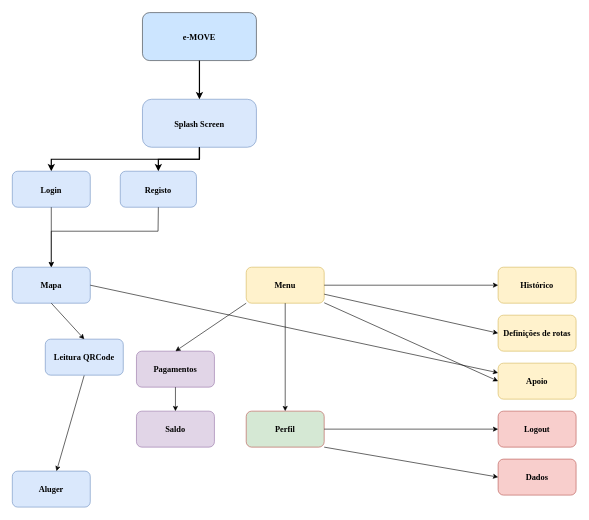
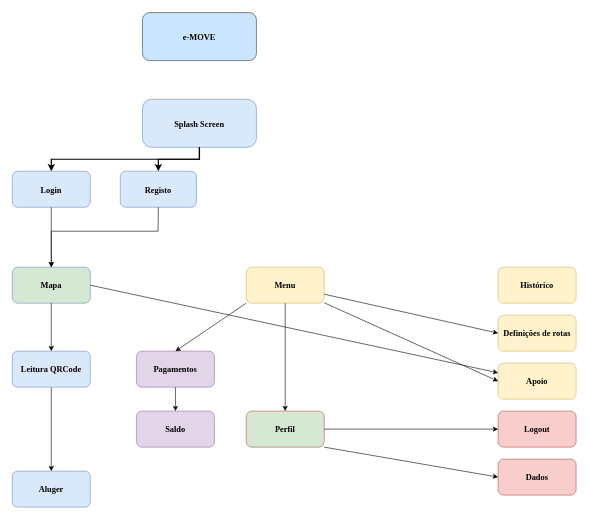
- <mxCell id="4" value="" style="edgeStyle=elbowEdgeStyle;elbow=vertical;strokeWidth=2;rounded=0" parent="1" source="2" target="3" edge="1"><mxGeometry x="-23" y="135.5" width="100" height="100" as="geometry"><mxPoint x="-543" y="70.5" as="sourcePoint" /><mxPoint x="-443" y="-29.5" as="targetPoint" /></mxGeometry></mxCell>
- <mxCell id="11" value="Mapa" style="rounded=1;fillColor=#dae8fc;strokeColor=#6c8ebf;fontStyle=1;fontFamily=Tahoma;fontSize=14" parent="1" vertex="1"><mxGeometry x="20" y="445" width="130" height="60" as="geometry" /></mxCell>
+ <mxCell id="11" value="Mapa" style="rounded=1;fillColor=#d5e8d4;strokeColor=#6c8ebf;fontStyle=1;fontFamily=Tahoma;fontSize=14;" parent="1" vertex="1"><mxGeometry x="20" y="445" width="130" height="60" as="geometry" /></mxCell>
- <mxCell id="27" value="" style="endArrow=classic;html=1;rounded=0;exitX=1;exitY=0.5;exitDx=0;exitDy=0;entryX=0;entryY=0.5;entryDx=0;entryDy=0;" parent="1" source="9" target="26" edge="1"><mxGeometry width="50" height="50" relative="1" as="geometry"><mxPoint x="200" y="615" as="sourcePoint" /><mxPoint x="250" y="565" as="targetPoint" /></mxGeometry></mxCell>
- <mxCell id="23" value="Leitura QRCode" style="rounded=1;fillColor=#dae8fc;strokeColor=#6c8ebf;fontStyle=1;fontFamily=Tahoma;fontSize=14" parent="1" vertex="1"><mxGeometry x="75" y="565" width="130" height="60" as="geometry" /></mxCell>
+ <mxCell id="23" value="Leitura QRCode" style="rounded=1;fillColor=#dae8fc;strokeColor=#6c8ebf;fontStyle=1;fontFamily=Tahoma;fontSize=14" parent="1" vertex="1"><mxGeometry x="20" y="585" width="130" height="60" as="geometry" /></mxCell>
